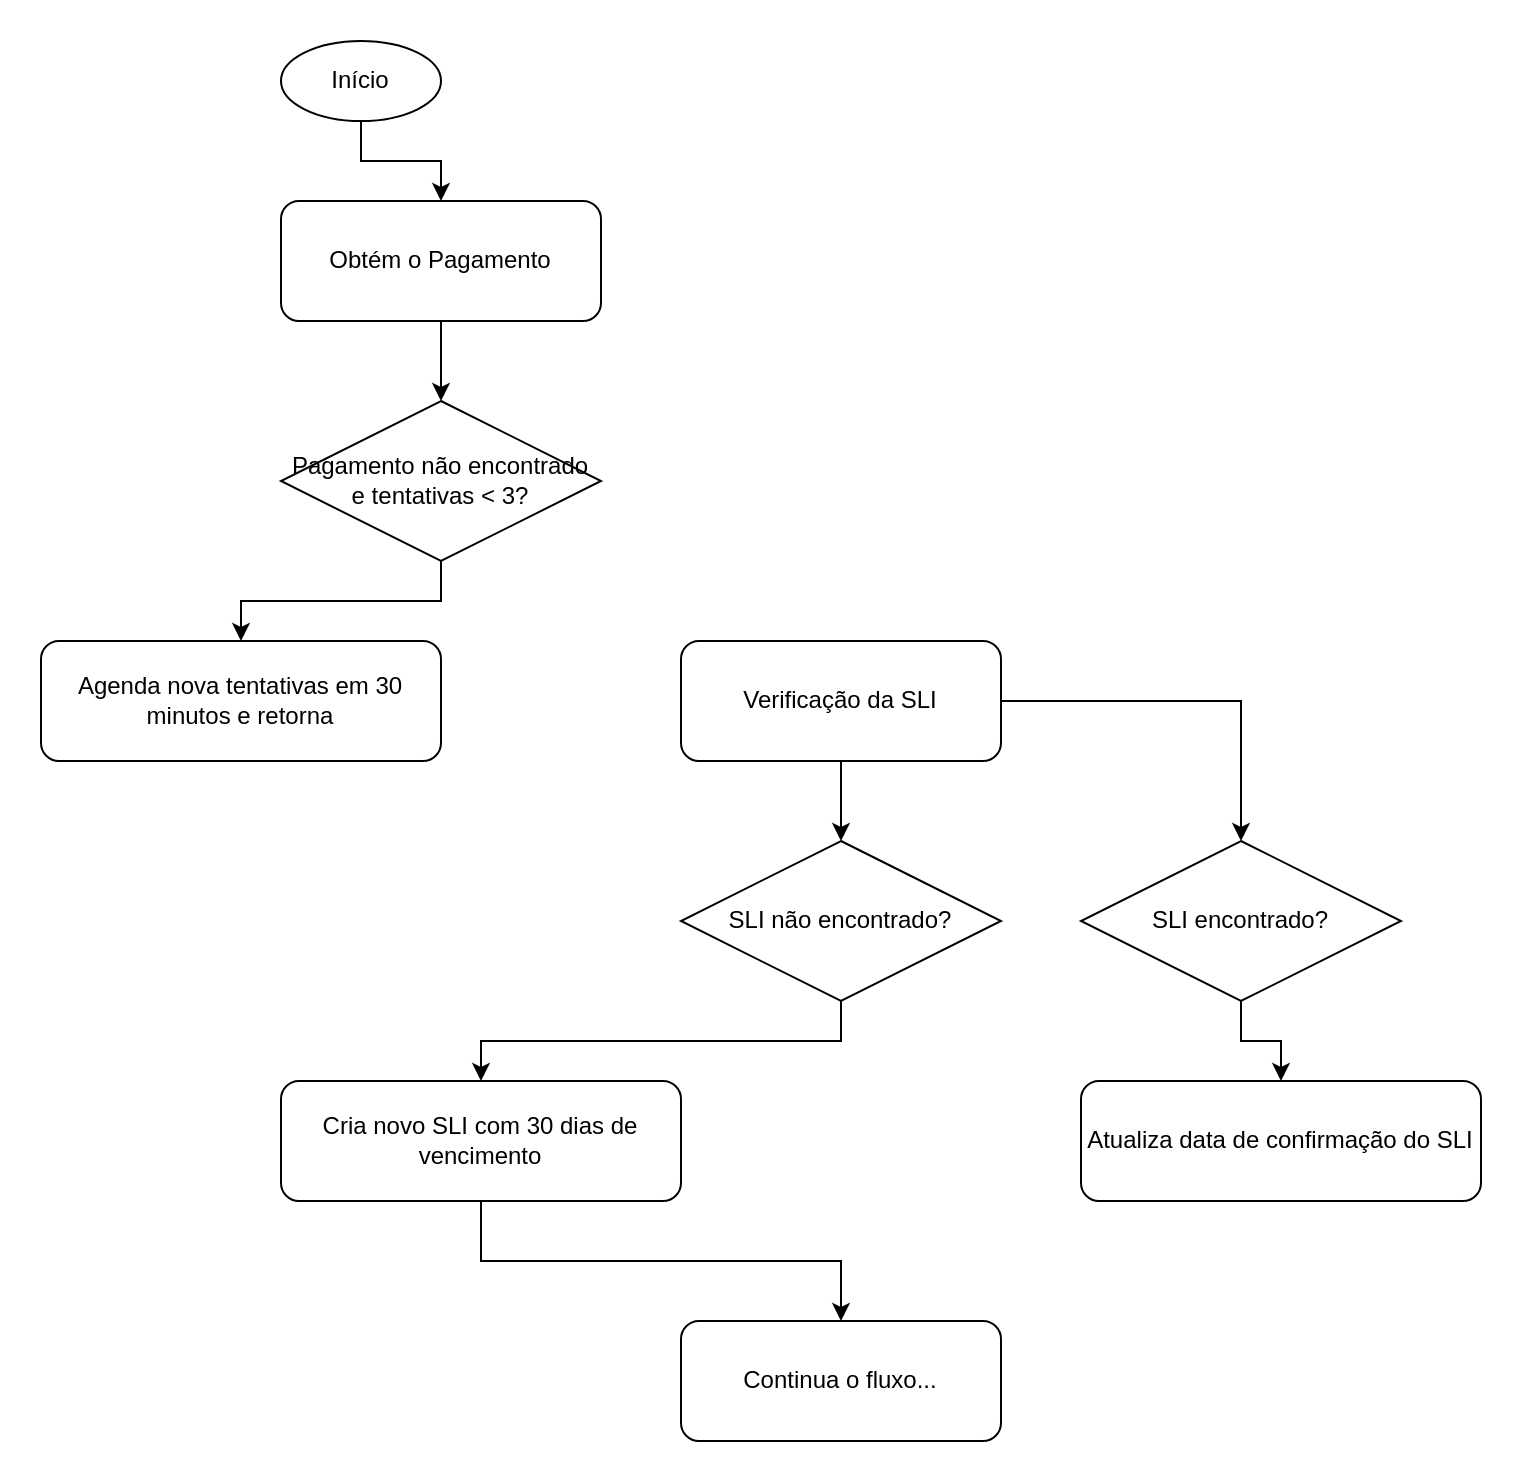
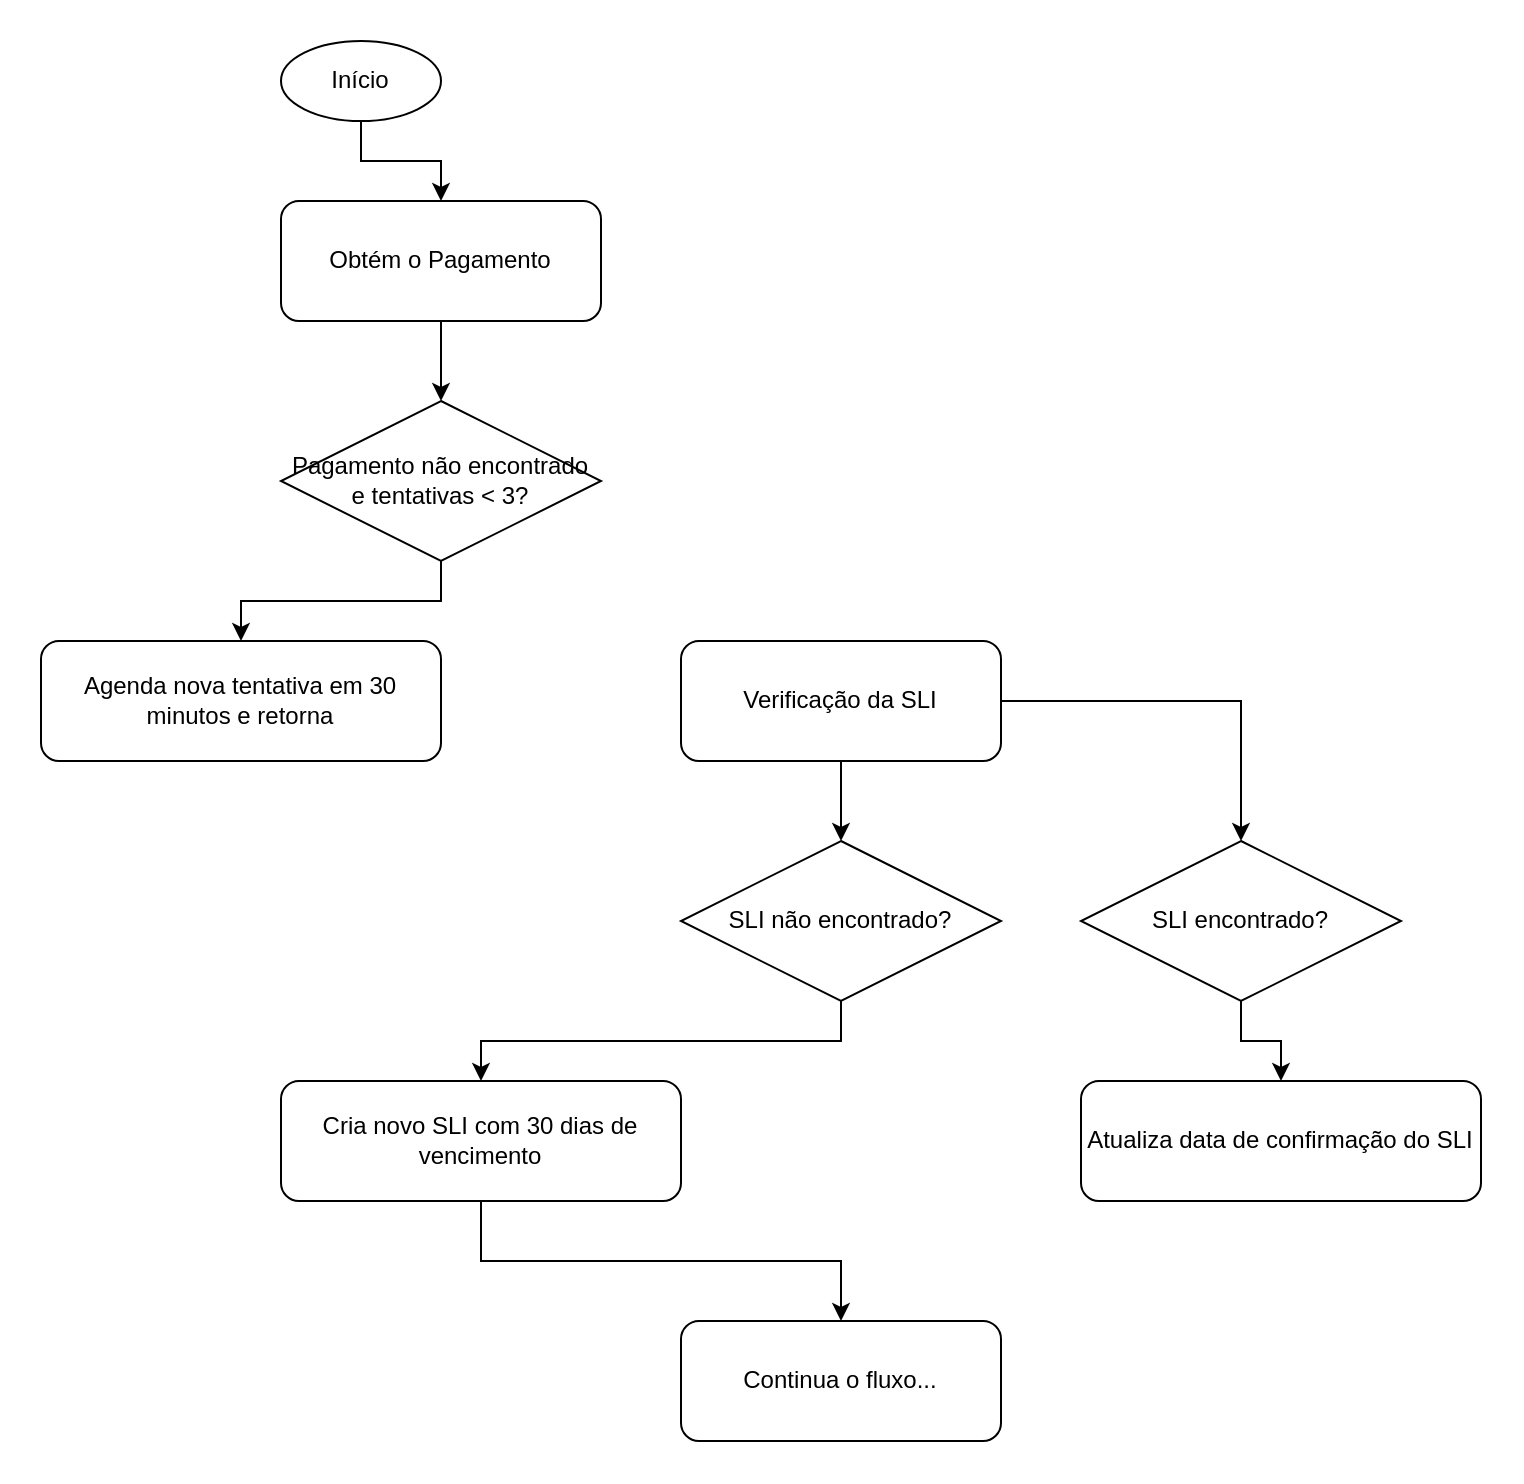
- <mxCell id="7" value="Agenda nova tentativas em 30 minutos e retorna" style="rounded=1;whiteSpace=wrap;html=1;shadow=0;" parent="1" vertex="1"><mxGeometry x="20" y="320" width="200" height="60" as="geometry" /></mxCell>
+ <mxCell id="7" value="Agenda nova tentativa em 30 minutos e retorna" style="rounded=1;whiteSpace=wrap;html=1;shadow=0;" parent="1" vertex="1"><mxGeometry x="20" y="320" width="200" height="60" as="geometry" /></mxCell>
